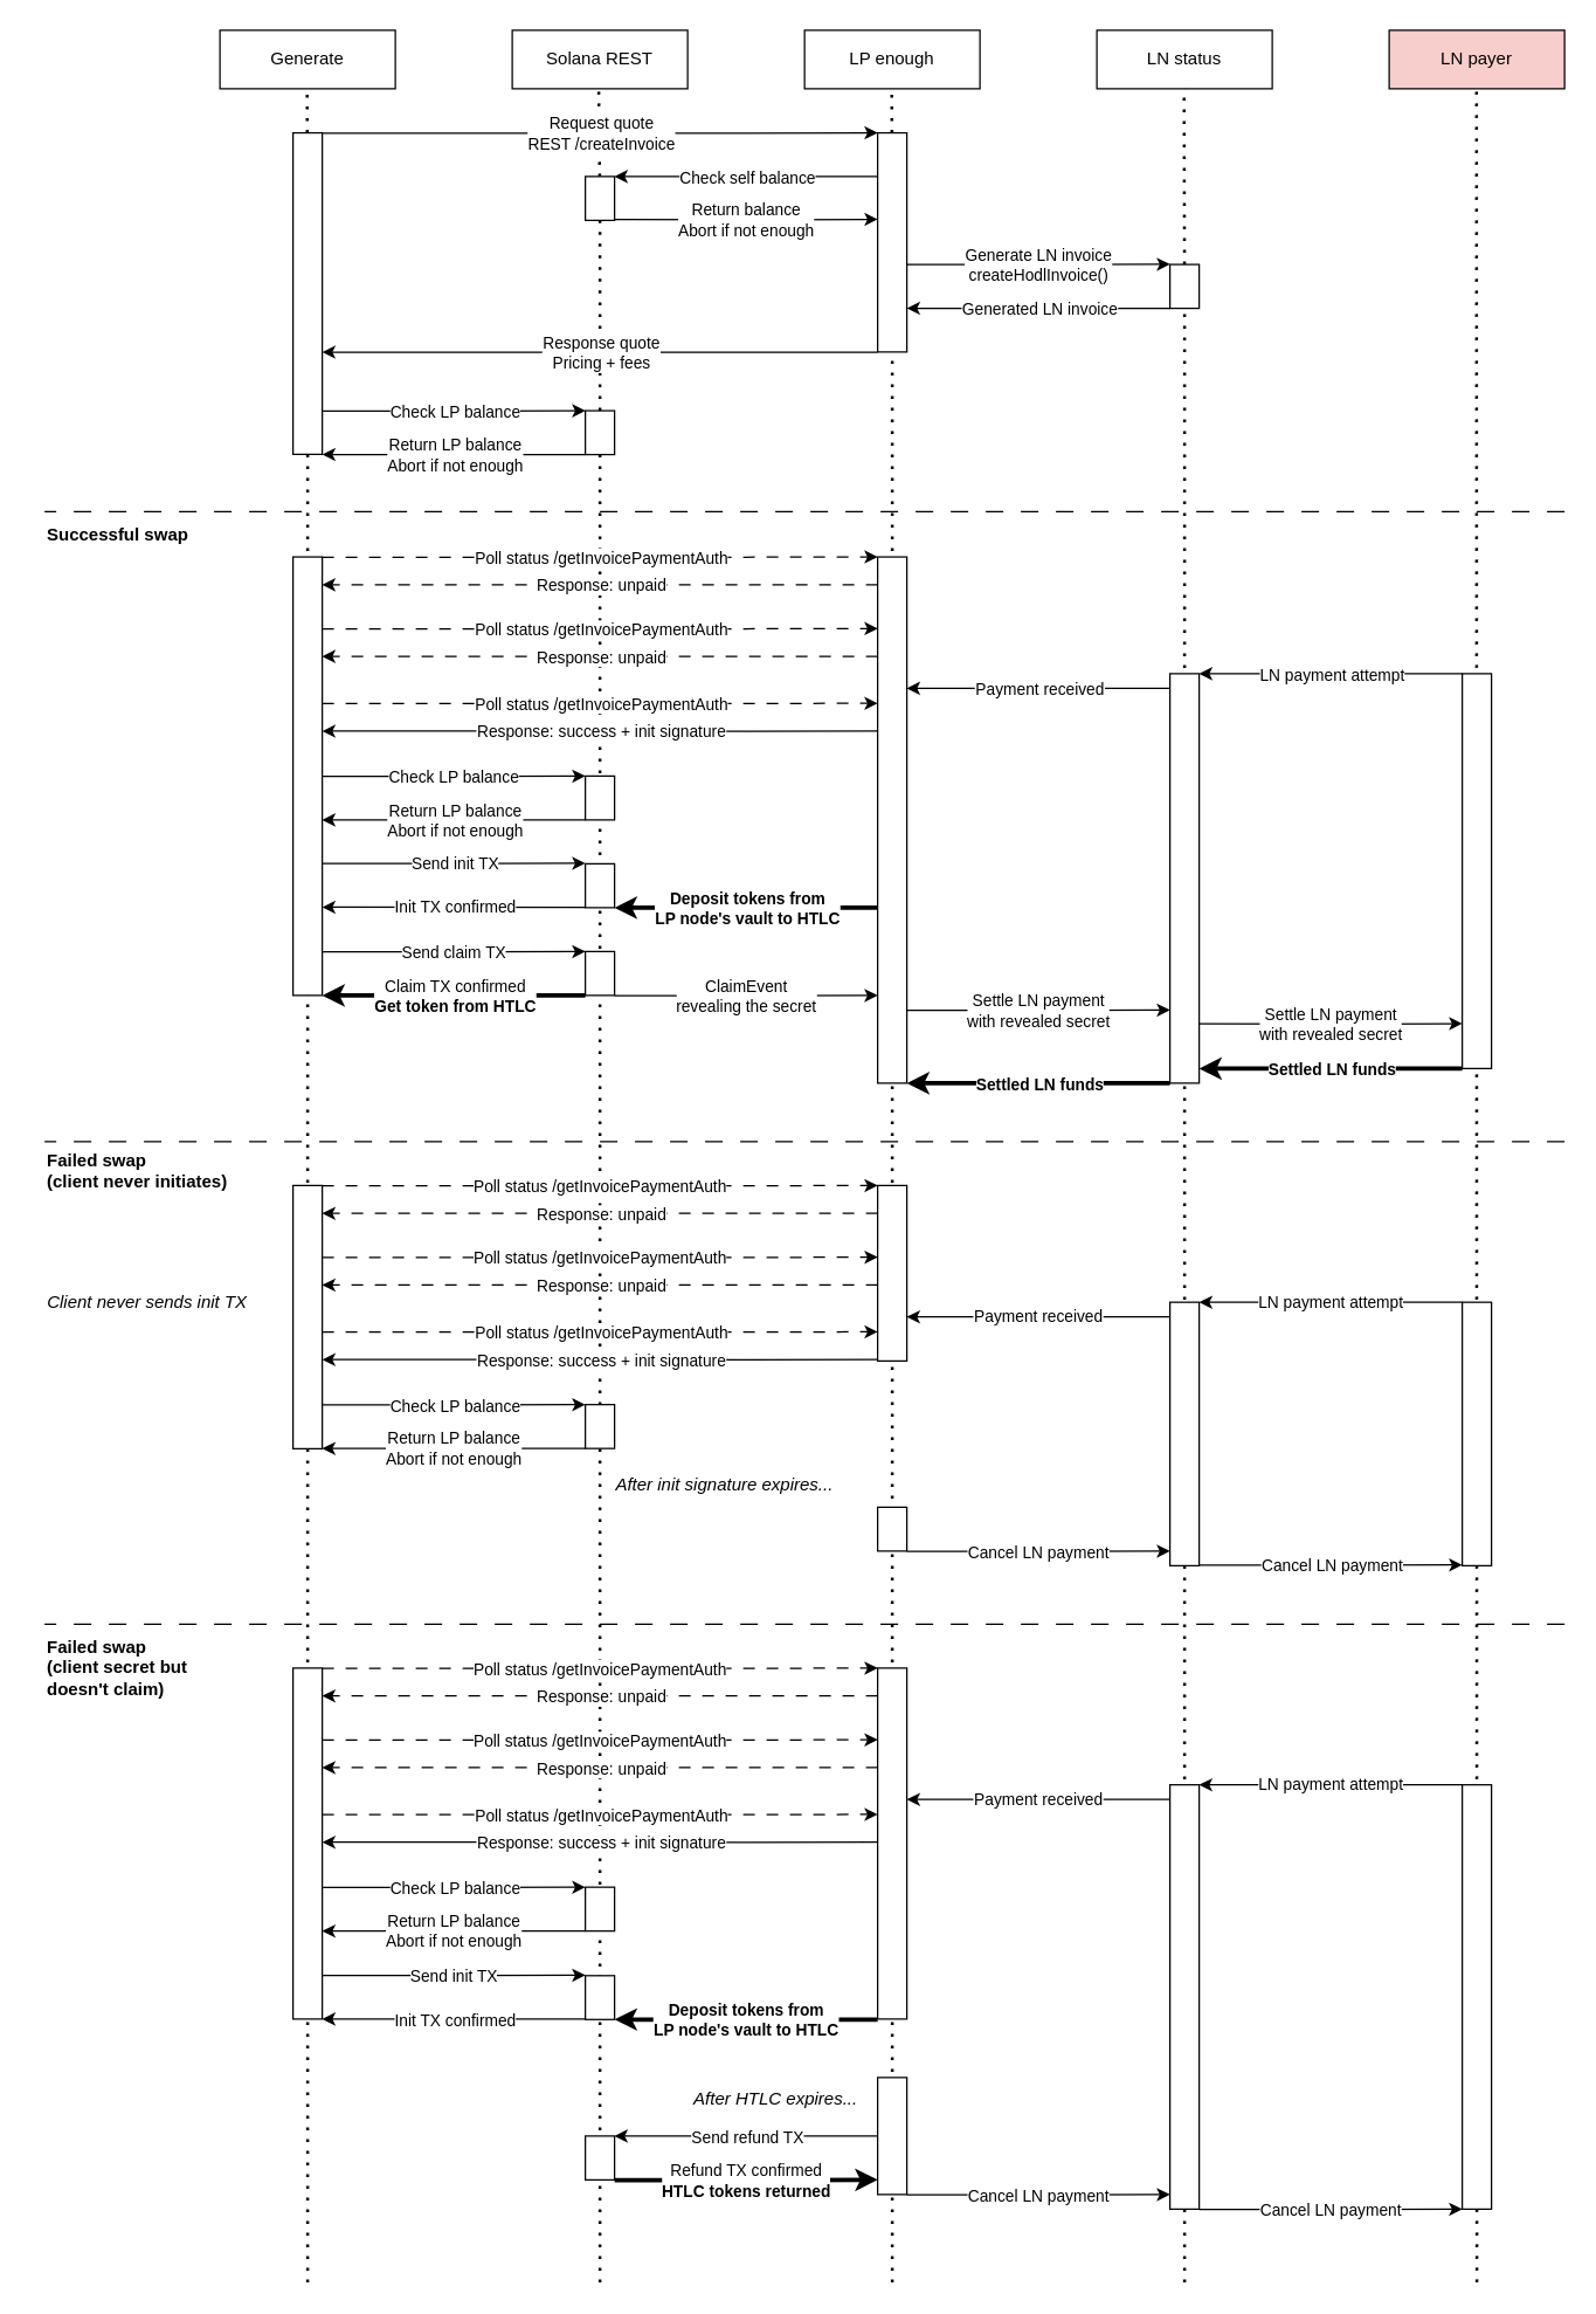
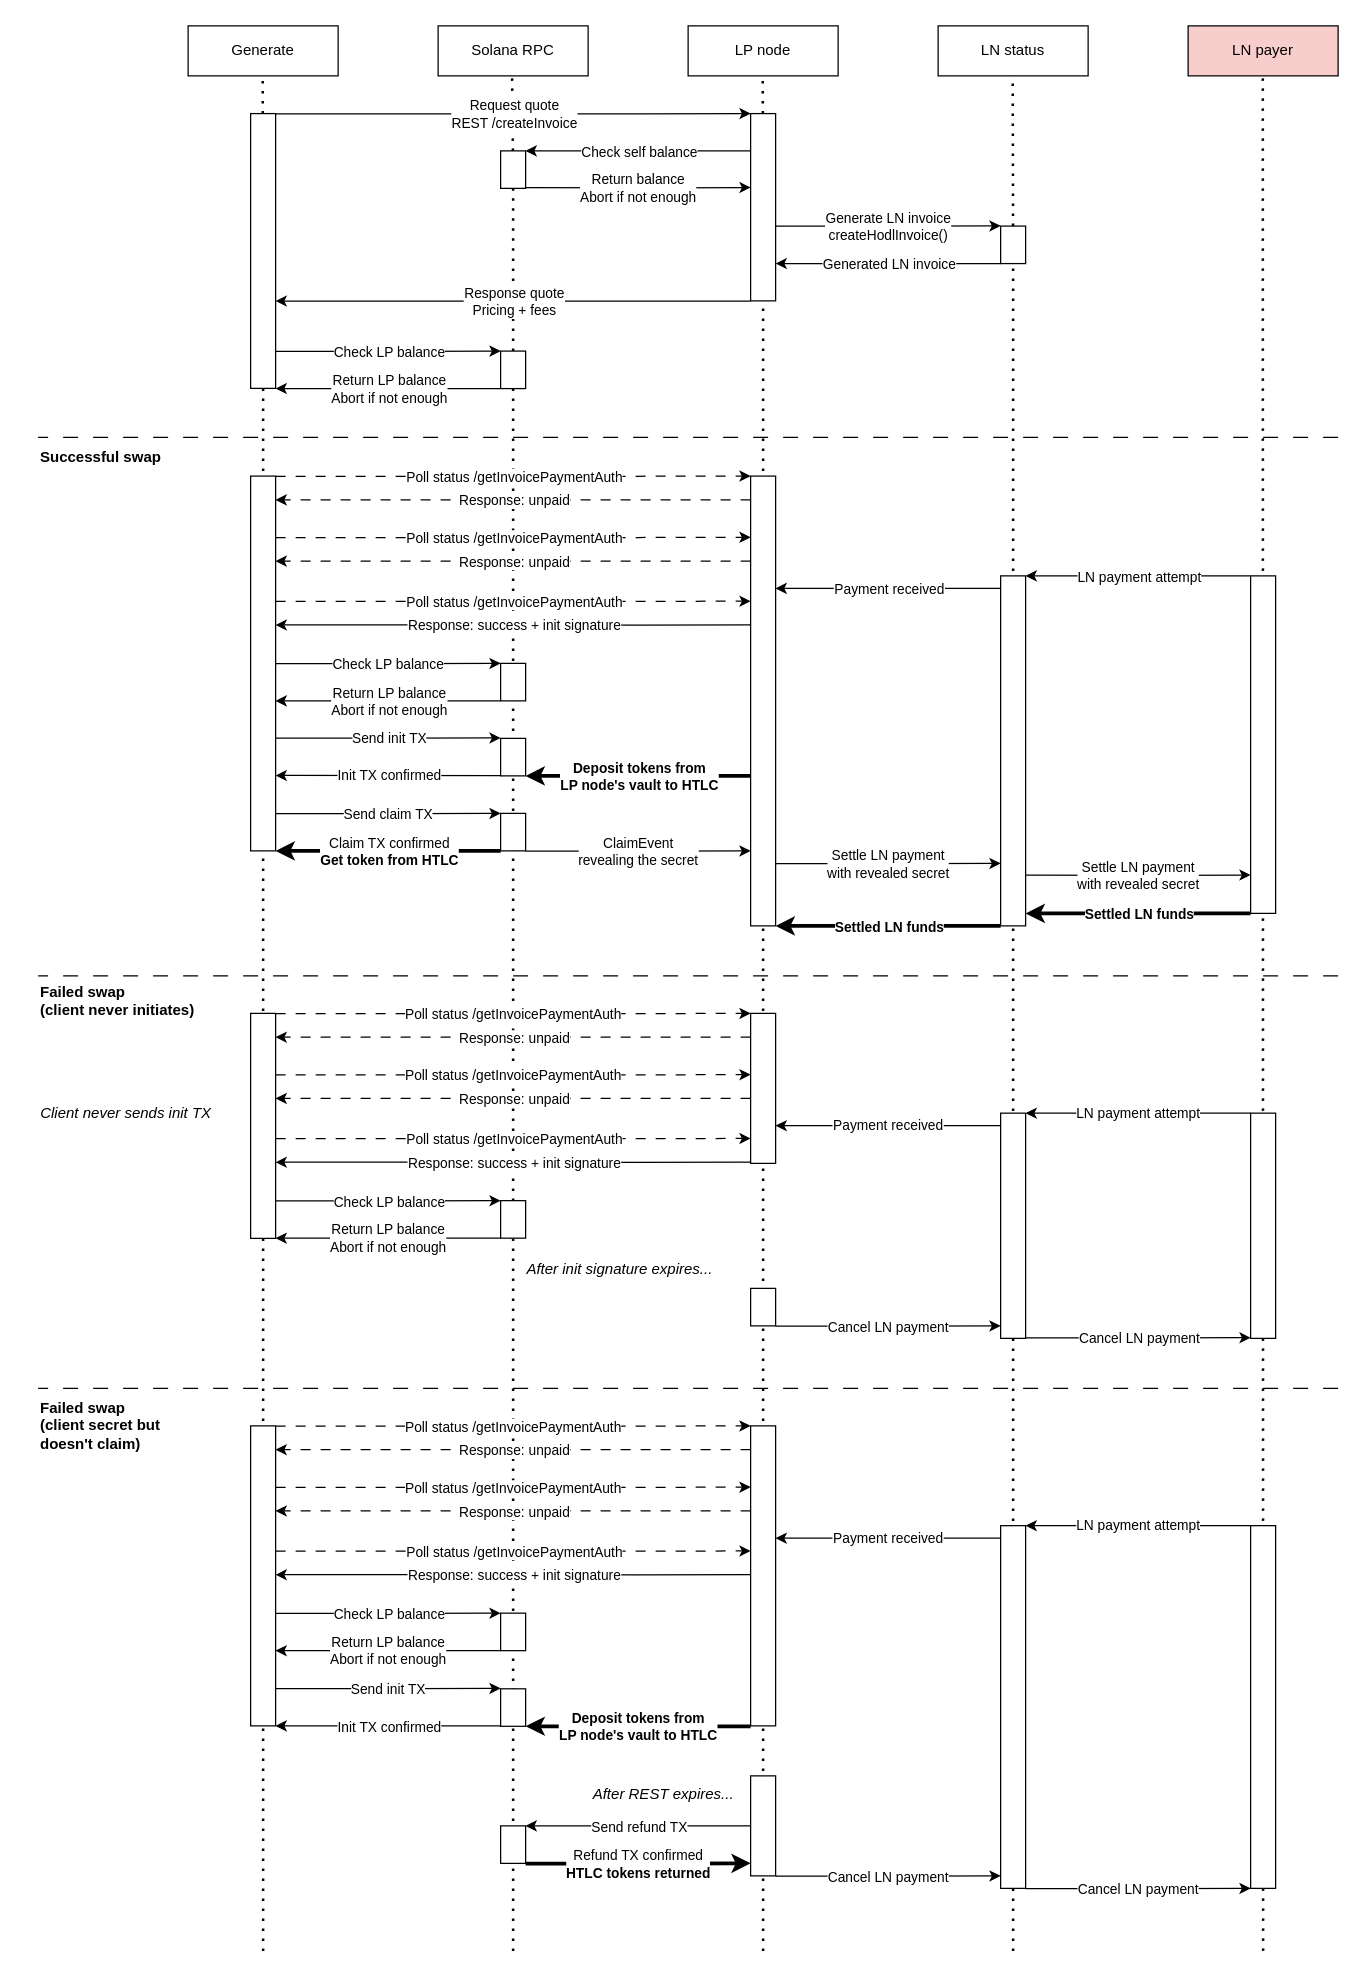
- <mxCell id="5" value="Solana REST" style="rounded=0;whiteSpace=wrap;html=1;" parent="1" vertex="1"><mxGeometry x="350" y="20" width="120" height="40" as="geometry" /></mxCell>
+ <mxCell id="5" value="Solana RPC" style="rounded=0;whiteSpace=wrap;html=1;" parent="1" vertex="1"><mxGeometry x="350" y="20" width="120" height="40" as="geometry" /></mxCell>
- <mxCell id="3" value="LP enough" style="rounded=0;whiteSpace=wrap;html=1;" parent="1" vertex="1"><mxGeometry x="550" y="20" width="120" height="40" as="geometry" /></mxCell>
+ <mxCell id="3" value="LP node" style="rounded=0;whiteSpace=wrap;html=1;" parent="1" vertex="1"><mxGeometry x="550" y="20" width="120" height="40" as="geometry" /></mxCell>
- <mxCell id="151" value="&lt;i&gt;After HTLC expires...&lt;/i&gt;" style="text;html=1;align=center;verticalAlign=middle;resizable=0;points=[];autosize=1;strokeColor=none;fillColor=none;" vertex="1" parent="1"><mxGeometry x="460" y="1420" width="140" height="30" as="geometry" /></mxCell>
+ <mxCell id="151" value="&lt;i&gt;After REST expires...&lt;/i&gt;" style="text;html=1;align=center;verticalAlign=middle;resizable=0;points=[];autosize=1;strokeColor=none;fillColor=none;" vertex="1" parent="1"><mxGeometry x="460" y="1420" width="140" height="30" as="geometry" /></mxCell>
